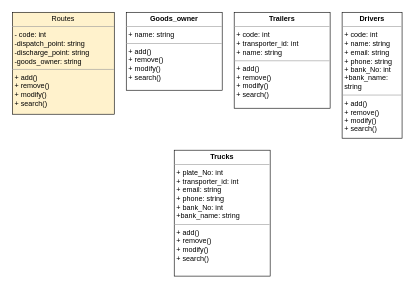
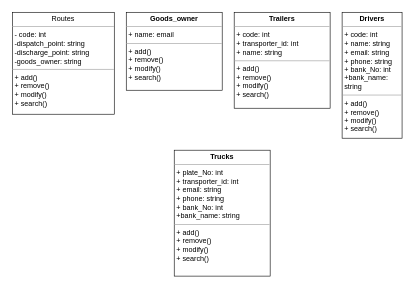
- <mxCell id="3" value="&lt;p style=&quot;margin:0px;margin-top:4px;text-align:center;&quot;&gt;&lt;b&gt;Goods_owner&lt;/b&gt;&lt;/p&gt;&lt;hr size=&quot;1&quot;&gt;&lt;p style=&quot;margin:0px;margin-left:4px;&quot;&gt;+ name: string&lt;/p&gt;&lt;hr size=&quot;1&quot;&gt;&lt;p style=&quot;margin:0px;margin-left:4px;&quot;&gt;+ add()&lt;/p&gt;&lt;p style=&quot;margin:0px;margin-left:4px;&quot;&gt;+ remove()&lt;/p&gt;&lt;p style=&quot;margin:0px;margin-left:4px;&quot;&gt;+ modify()&lt;/p&gt;&lt;p style=&quot;margin:0px;margin-left:4px;&quot;&gt;+ search()&lt;/p&gt;" style="verticalAlign=top;align=left;overflow=fill;fontSize=12;fontFamily=Helvetica;html=1;whiteSpace=wrap;" vertex="1" parent="1"><mxGeometry x="210" y="20" width="160" height="130" as="geometry" /></mxCell>
+ <mxCell id="3" value="&lt;p style=&quot;margin:0px;margin-top:4px;text-align:center;&quot;&gt;&lt;b&gt;Goods_owner&lt;/b&gt;&lt;/p&gt;&lt;hr size=&quot;1&quot;&gt;&lt;p style=&quot;margin:0px;margin-left:4px;&quot;&gt;+ name: email&lt;/p&gt;&lt;hr size=&quot;1&quot;&gt;&lt;p style=&quot;margin:0px;margin-left:4px;&quot;&gt;+ add()&lt;/p&gt;&lt;p style=&quot;margin:0px;margin-left:4px;&quot;&gt;+ remove()&lt;/p&gt;&lt;p style=&quot;margin:0px;margin-left:4px;&quot;&gt;+ modify()&lt;/p&gt;&lt;p style=&quot;margin:0px;margin-left:4px;&quot;&gt;+ search()&lt;/p&gt;" style="verticalAlign=top;align=left;overflow=fill;fontSize=12;fontFamily=Helvetica;html=1;whiteSpace=wrap;" vertex="1" parent="1"><mxGeometry x="210" y="20" width="160" height="130" as="geometry" /></mxCell>
- <mxCell id="2" value="&lt;p style=&quot;margin:0px;margin-top:4px;text-align:center;&quot;&gt;Routes&lt;br&gt;&lt;/p&gt;&lt;hr size=&quot;1&quot;&gt;&lt;p style=&quot;margin:0px;margin-left:4px;&quot;&gt;- code: int&lt;/p&gt;&lt;p style=&quot;margin:0px;margin-left:4px;&quot;&gt;-dispatch_point: string&lt;/p&gt;&lt;p style=&quot;margin:0px;margin-left:4px;&quot;&gt;-discharge_point: string&lt;/p&gt;&lt;p style=&quot;margin:0px;margin-left:4px;&quot;&gt;-goods_owner: string&lt;/p&gt;&lt;hr size=&quot;1&quot;&gt;&lt;p style=&quot;margin:0px;margin-left:4px;&quot;&gt;+ add()&lt;/p&gt;&lt;p style=&quot;margin:0px;margin-left:4px;&quot;&gt;+ remove()&lt;/p&gt;&lt;p style=&quot;margin:0px;margin-left:4px;&quot;&gt;+ modify()&lt;/p&gt;&lt;p style=&quot;margin:0px;margin-left:4px;&quot;&gt;+ search()&lt;/p&gt;" style="verticalAlign=top;align=left;overflow=fill;fontSize=12;fontFamily=Helvetica;html=1;whiteSpace=wrap;fillColor=#fff2cc;" vertex="1" parent="1"><mxGeometry x="20" y="20" width="170" height="170" as="geometry" /></mxCell>
+ <mxCell id="2" value="&lt;p style=&quot;margin:0px;margin-top:4px;text-align:center;&quot;&gt;Routes&lt;br&gt;&lt;/p&gt;&lt;hr size=&quot;1&quot;&gt;&lt;p style=&quot;margin:0px;margin-left:4px;&quot;&gt;- code: int&lt;/p&gt;&lt;p style=&quot;margin:0px;margin-left:4px;&quot;&gt;-dispatch_point: string&lt;/p&gt;&lt;p style=&quot;margin:0px;margin-left:4px;&quot;&gt;-discharge_point: string&lt;/p&gt;&lt;p style=&quot;margin:0px;margin-left:4px;&quot;&gt;-goods_owner: string&lt;/p&gt;&lt;hr size=&quot;1&quot;&gt;&lt;p style=&quot;margin:0px;margin-left:4px;&quot;&gt;+ add()&lt;/p&gt;&lt;p style=&quot;margin:0px;margin-left:4px;&quot;&gt;+ remove()&lt;/p&gt;&lt;p style=&quot;margin:0px;margin-left:4px;&quot;&gt;+ modify()&lt;/p&gt;&lt;p style=&quot;margin:0px;margin-left:4px;&quot;&gt;+ search()&lt;/p&gt;" style="verticalAlign=top;align=left;overflow=fill;fontSize=12;fontFamily=Helvetica;html=1;whiteSpace=wrap;" vertex="1" parent="1"><mxGeometry x="20" y="20" width="170" height="170" as="geometry" /></mxCell>
